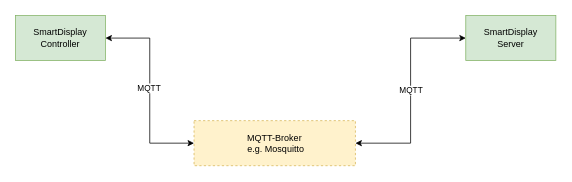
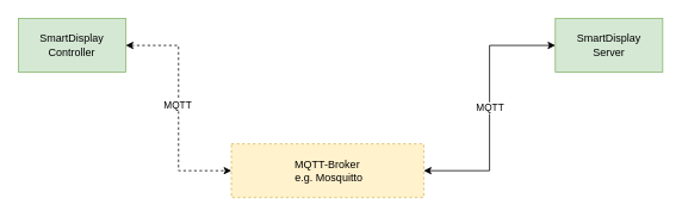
- <mxCell id="3" style="edgeStyle=orthogonalEdgeStyle;rounded=0;orthogonalLoop=1;jettySize=auto;html=1;entryX=0;entryY=0.5;entryDx=0;entryDy=0;startArrow=classic;startFill=1;" edge="1" parent="1" source="5" target="2"><mxGeometry relative="1" as="geometry" /></mxCell>
+ <mxCell id="3" style="edgeStyle=orthogonalEdgeStyle;rounded=0;orthogonalLoop=1;jettySize=auto;html=1;entryX=0;entryY=0.5;entryDx=0;entryDy=0;startArrow=classic;startFill=1;dashed=1;" edge="1" parent="1" source="5" target="2"><mxGeometry relative="1" as="geometry" /></mxCell>
